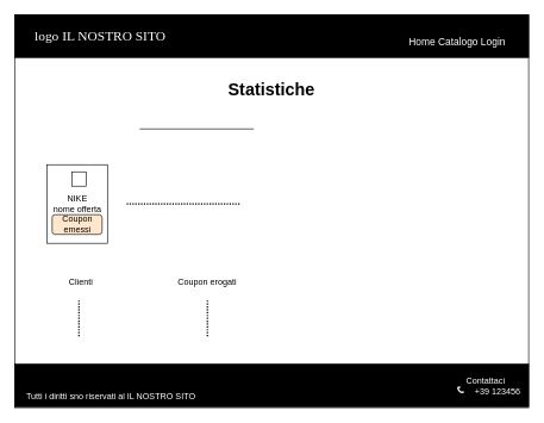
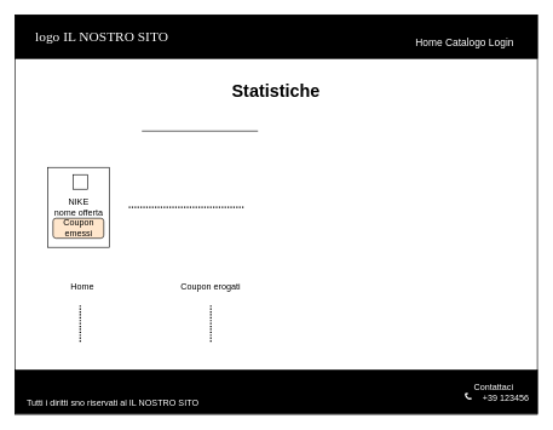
- <mxCell id="18" value="Clienti" style="text;html=1;strokeColor=none;fillColor=none;align=center;verticalAlign=middle;whiteSpace=wrap;rounded=0;" vertex="1" parent="1"><mxGeometry x="82.5" y="380" width="60" height="30" as="geometry" /></mxCell>
+ <mxCell id="18" value="Home" style="text;html=1;strokeColor=none;fillColor=none;align=center;verticalAlign=middle;whiteSpace=wrap;rounded=0;" vertex="1" parent="1"><mxGeometry x="82.5" y="380" width="60" height="30" as="geometry" /></mxCell>
